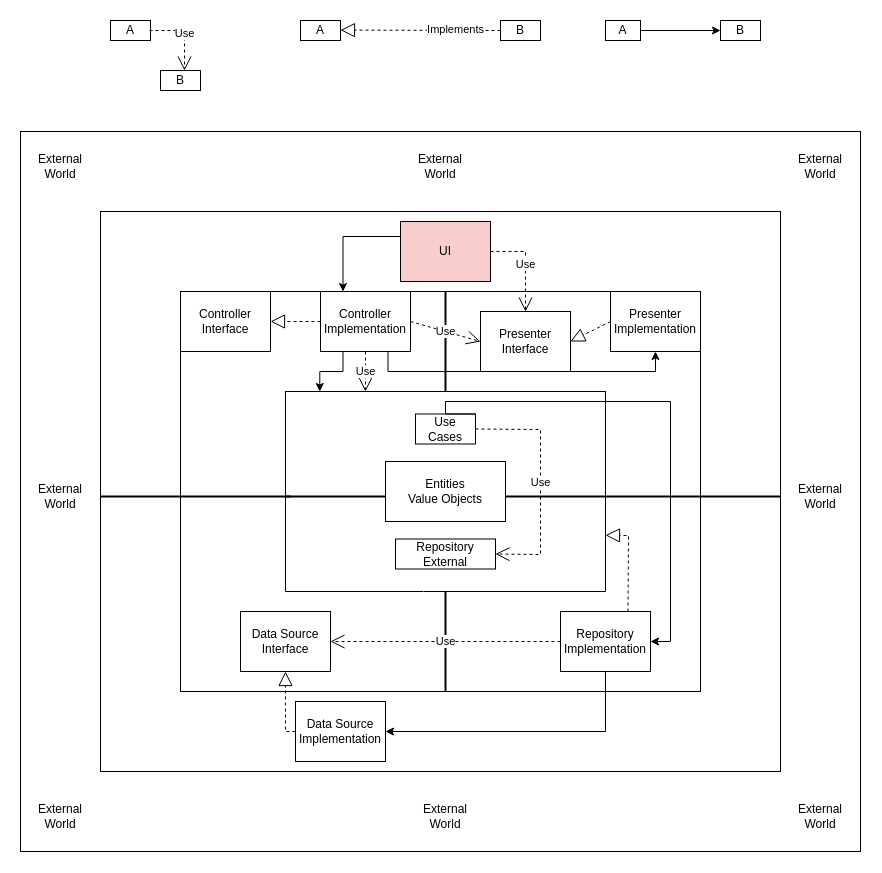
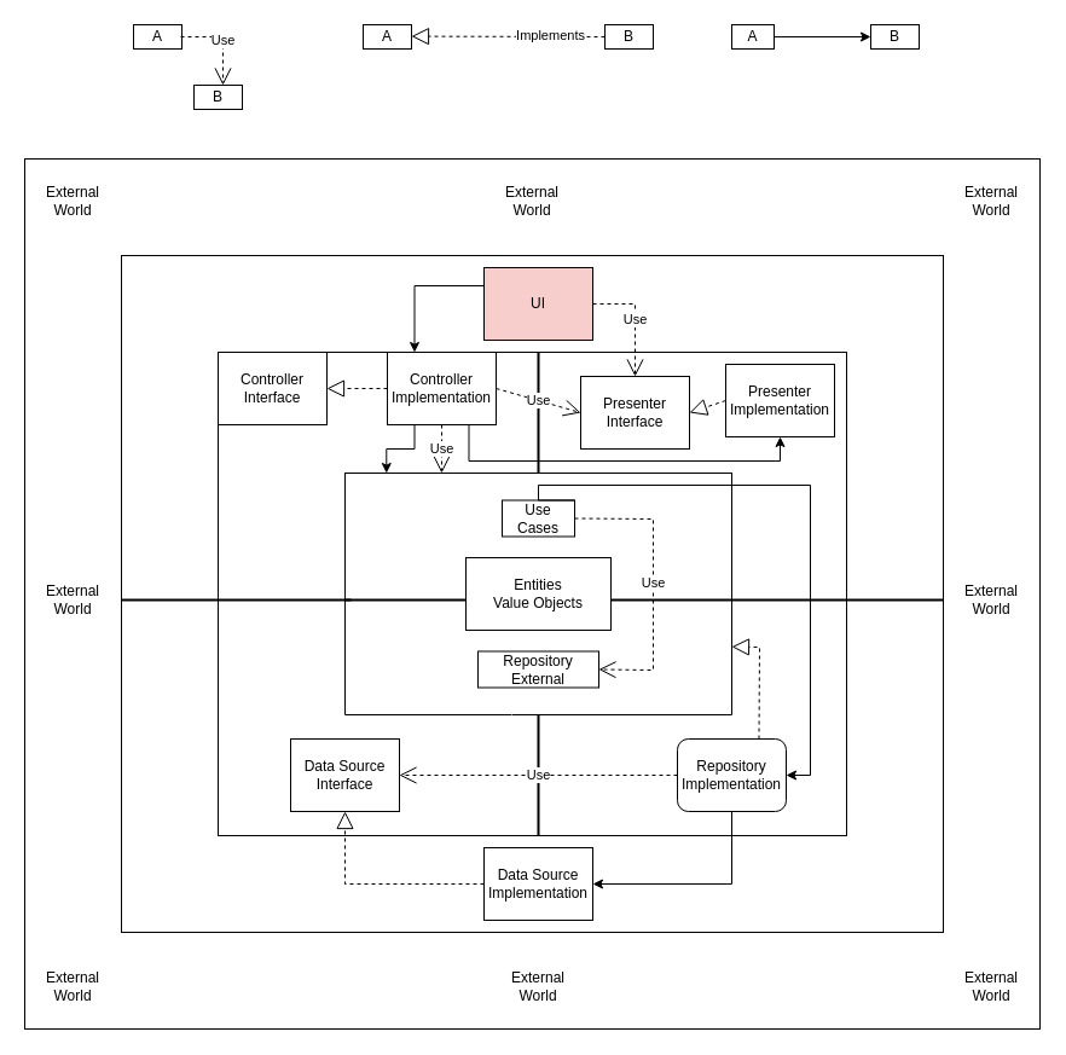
- <mxCell id="27" value="Presenter Implementation" style="rounded=0;whiteSpace=wrap;html=1;strokeWidth=1;" vertex="1" parent="1"><mxGeometry x="610" y="291" width="90" height="60" as="geometry" /></mxCell>
+ <mxCell id="27" value="Presenter Implementation" style="rounded=0;whiteSpace=wrap;html=1;strokeWidth=1;" vertex="1" parent="1"><mxGeometry x="600" y="301" width="90" height="60" as="geometry" /></mxCell>
- <mxCell id="35" value="Repository Implementation" style="rounded=0;whiteSpace=wrap;html=1;strokeWidth=1;" vertex="1" parent="1"><mxGeometry x="560" y="611" width="90" height="60" as="geometry" /></mxCell>
+ <mxCell id="35" value="Repository Implementation" style="whiteSpace=wrap;html=1;strokeWidth=1;rounded=1;" vertex="1" parent="1"><mxGeometry x="560" y="611" width="90" height="60" as="geometry" /></mxCell>
- <mxCell id="42" value="Data Source Implementation" style="rounded=0;whiteSpace=wrap;html=1;strokeWidth=1;" vertex="1" parent="1"><mxGeometry x="295" y="701" width="90" height="60" as="geometry" /></mxCell>
+ <mxCell id="42" value="Data Source Implementation" style="rounded=0;whiteSpace=wrap;html=1;strokeWidth=1;" vertex="1" parent="1"><mxGeometry x="400" y="701" width="90" height="60" as="geometry" /></mxCell>
